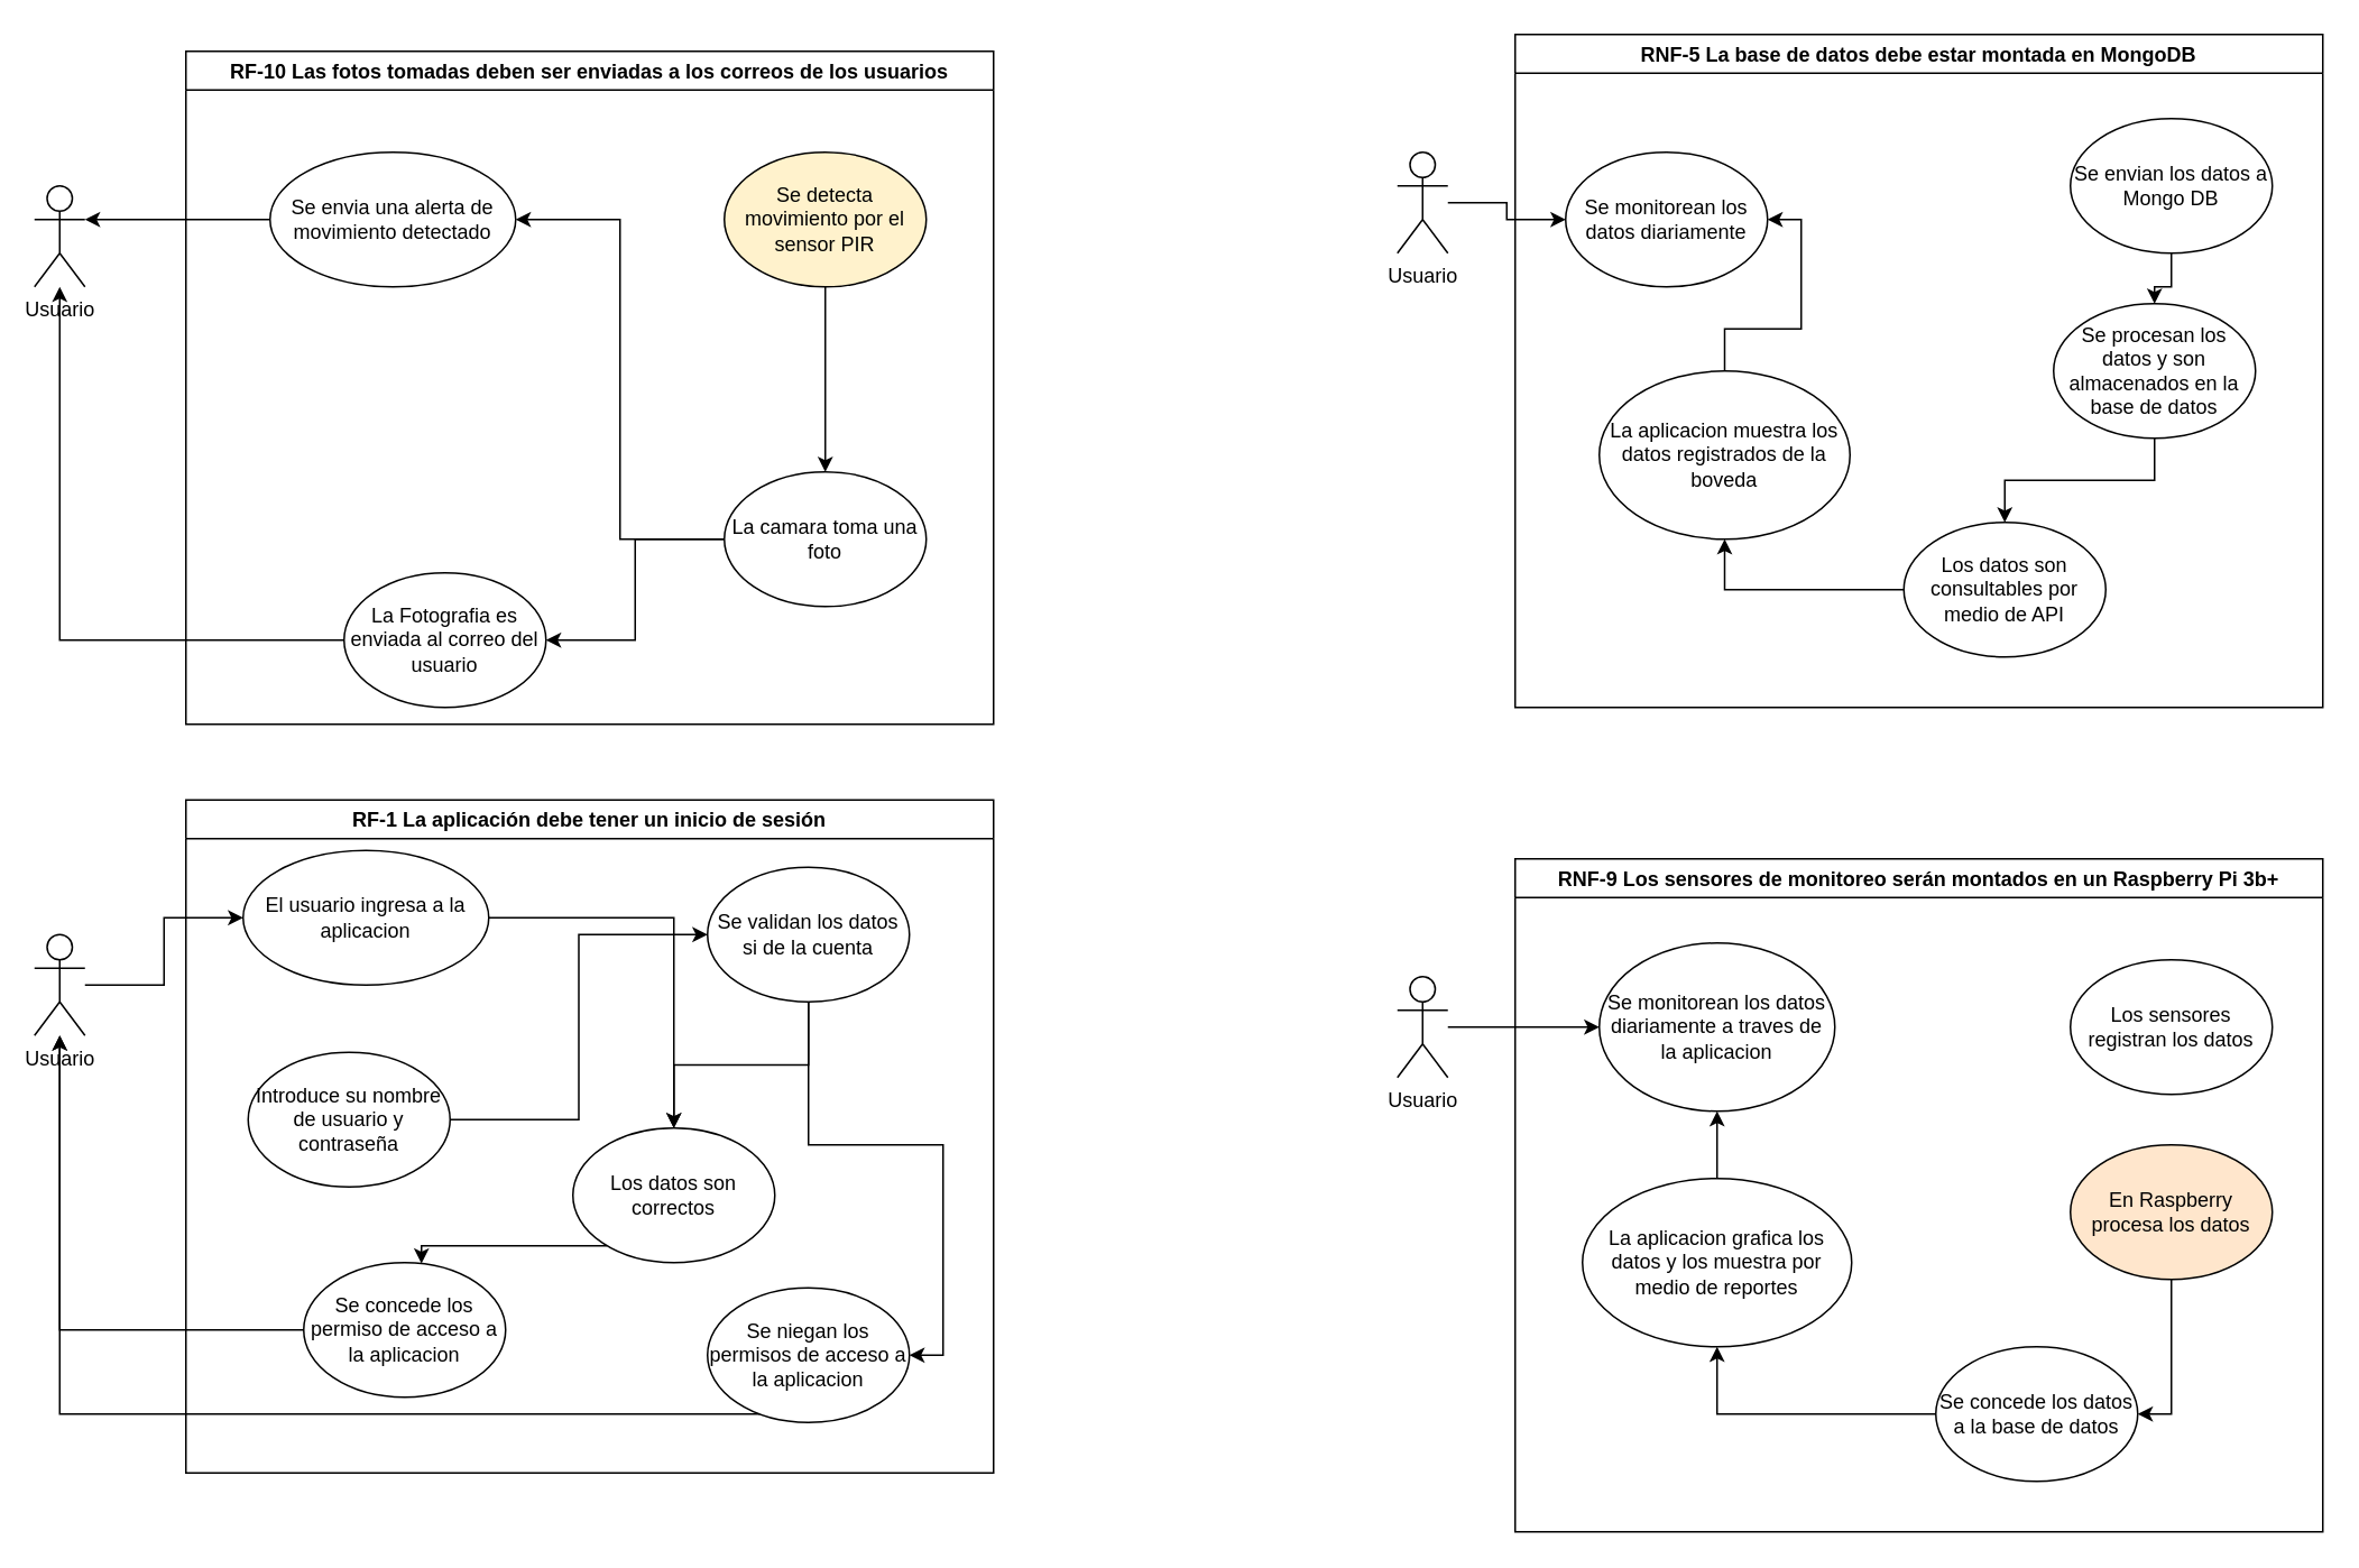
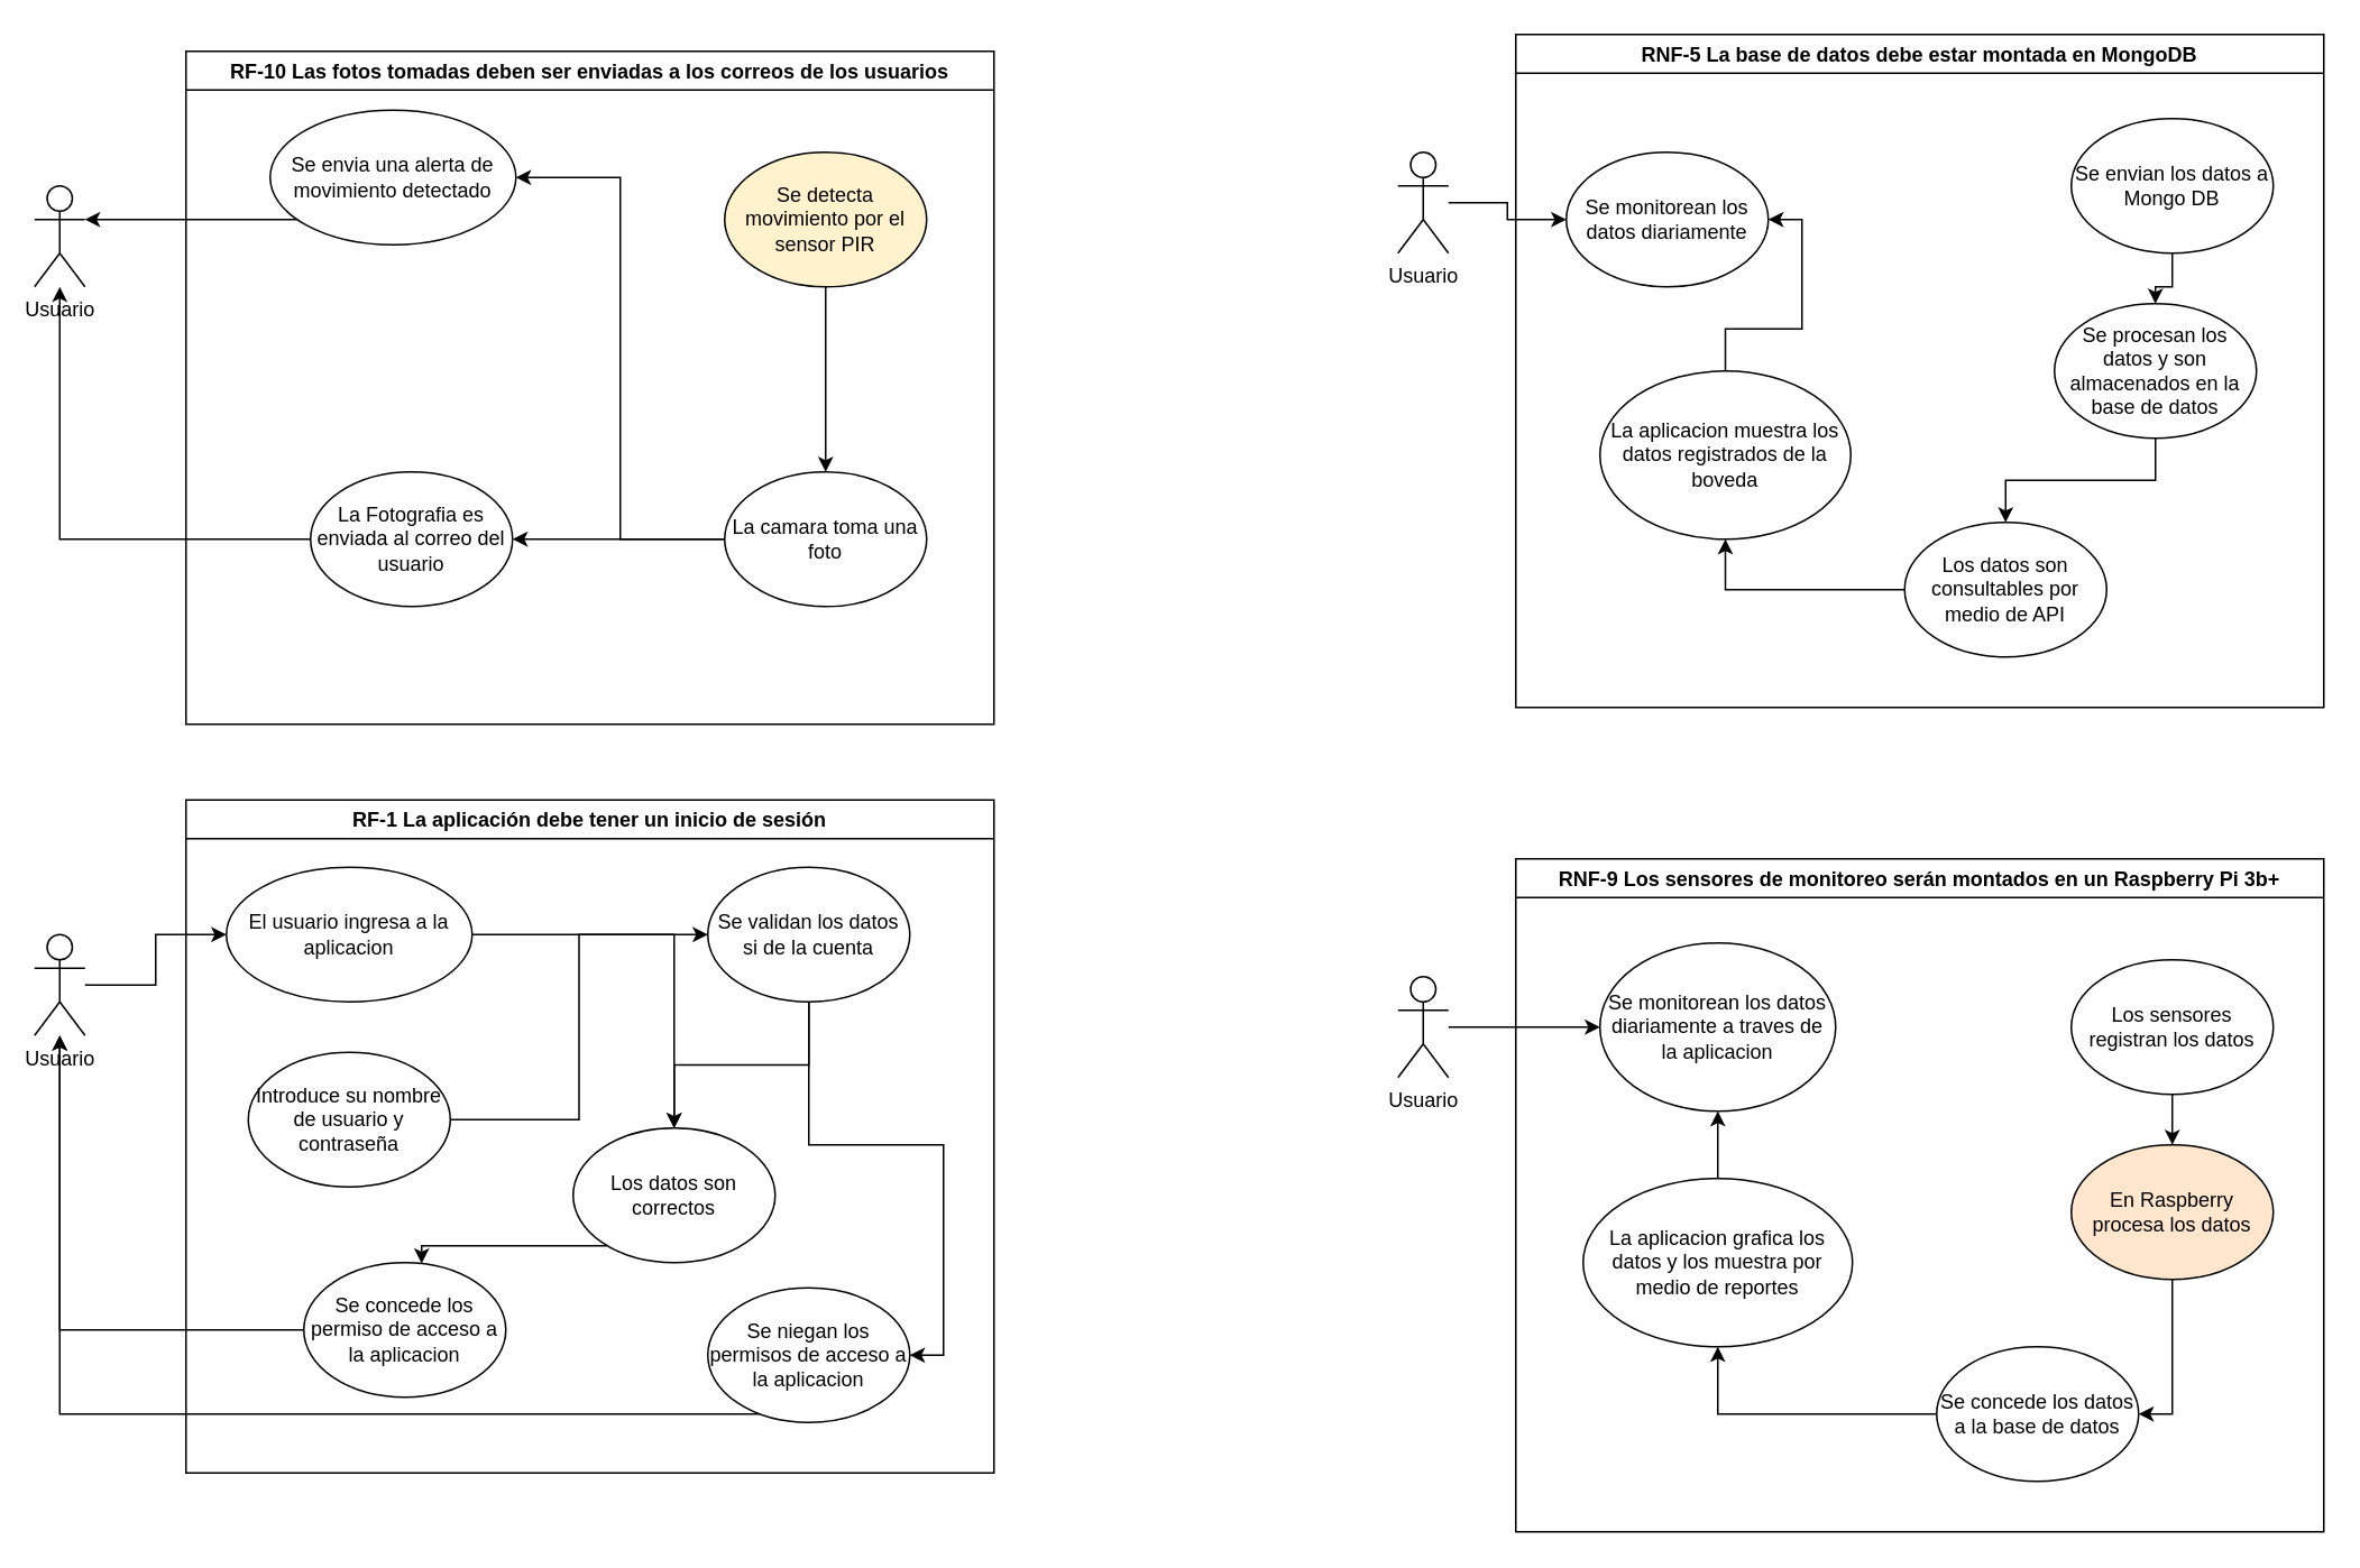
- <mxCell id="9" value="Se envia una alerta de movimiento detectado" style="ellipse;whiteSpace=wrap;html=1;" vertex="1" parent="2"><mxGeometry x="50" y="60" width="146" height="80" as="geometry" /></mxCell>
+ <mxCell id="9" value="Se envia una alerta de movimiento detectado" style="ellipse;whiteSpace=wrap;html=1;" vertex="1" parent="2"><mxGeometry x="50" y="35" width="146" height="80" as="geometry" /></mxCell>
- <mxCell id="5" value="La Fotografia es enviada al correo del usuario" style="ellipse;whiteSpace=wrap;html=1;" vertex="1" parent="2"><mxGeometry x="94" y="310" width="120" height="80" as="geometry" /></mxCell>
+ <mxCell id="5" value="La Fotografia es enviada al correo del usuario" style="ellipse;whiteSpace=wrap;html=1;" vertex="1" parent="2"><mxGeometry x="74" y="250" width="120" height="80" as="geometry" /></mxCell>
- <mxCell id="21" value="El usuario ingresa a la aplicacion" style="ellipse;whiteSpace=wrap;html=1;" vertex="1" parent="13"><mxGeometry x="34" y="30" width="146" height="80" as="geometry" /></mxCell>
+ <mxCell id="21" value="El usuario ingresa a la aplicacion" style="ellipse;whiteSpace=wrap;html=1;" vertex="1" parent="13"><mxGeometry x="24" y="40" width="146" height="80" as="geometry" /></mxCell>
+ <mxCell id="43" style="edgeStyle=orthogonalEdgeStyle;rounded=0;orthogonalLoop=1;jettySize=auto;html=1;" edge="1" parent="41" source="44" target="46"><mxGeometry relative="1" as="geometry" /></mxCell>
